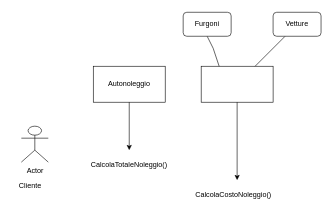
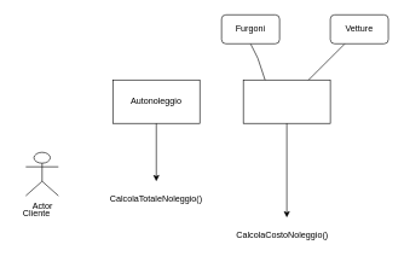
- <mxCell id="6" value="Cliente" style="text;html=1;align=center;verticalAlign=middle;whiteSpace=wrap;rounded=0;" vertex="1" parent="1"><mxGeometry x="20" y="295" width="60" height="30" as="geometry" /></mxCell>
+ <mxCell id="6" value="Cliente" style="text;html=1;align=center;verticalAlign=middle;whiteSpace=wrap;rounded=0;" vertex="1" parent="1"><mxGeometry x="20" y="280" width="60" height="30" as="geometry" /></mxCell>
